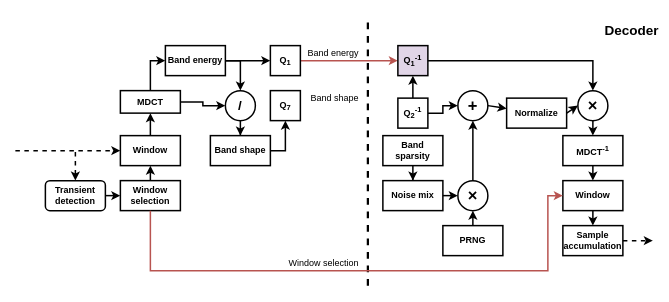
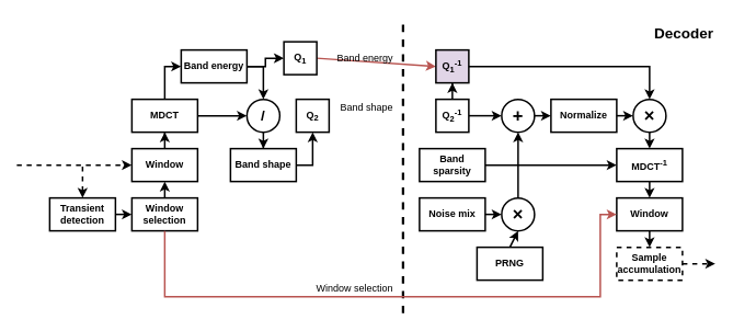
- <mxCell id="5" value="Decoder" style="text;html=1;strokeColor=none;fillColor=none;align=right;verticalAlign=middle;whiteSpace=wrap;rounded=0;fontStyle=1;fontSize=18;" parent="1" vertex="1"><mxGeometry x="800" y="30" width="80" height="20" as="geometry" /></mxCell>
+ <mxCell id="5" value="Decoder" style="text;html=1;strokeColor=none;fillColor=none;align=right;verticalAlign=middle;whiteSpace=wrap;rounded=0;fontStyle=1;fontSize=18;" parent="1" vertex="1"><mxGeometry x="790" y="30" width="80" height="20" as="geometry" /></mxCell>
- <mxCell id="15" value="Q&lt;sub&gt;1&lt;/sub&gt;" style="whiteSpace=wrap;html=1;rounded=0;fontStyle=1;strokeWidth=2;" parent="1" vertex="1"><mxGeometry x="360" y="60" width="40" height="40" as="geometry" /></mxCell>
+ <mxCell id="15" value="Q&lt;sub&gt;1&lt;/sub&gt;" style="whiteSpace=wrap;html=1;rounded=0;fontStyle=1;strokeWidth=2;" parent="1" vertex="1"><mxGeometry x="345" y="50" width="40" height="40" as="geometry" /></mxCell>
- <mxCell id="9" value="MDCT" style="whiteSpace=wrap;html=1;rounded=0;fontStyle=1;strokeWidth=2;" parent="1" vertex="1"><mxGeometry x="160" y="120" width="80" height="30" as="geometry" /></mxCell>
+ <mxCell id="9" value="MDCT" style="whiteSpace=wrap;html=1;rounded=0;fontStyle=1;strokeWidth=2;" parent="1" vertex="1"><mxGeometry x="160" y="120" width="80" height="40" as="geometry" /></mxCell>
- <mxCell id="20" value="Q&lt;sub&gt;7&lt;/sub&gt;" style="whiteSpace=wrap;html=1;fontStyle=1;strokeWidth=2;" parent="1" vertex="1"><mxGeometry x="360" y="120" width="40" height="40" as="geometry" /></mxCell>
+ <mxCell id="20" value="Q&lt;sub&gt;2&lt;/sub&gt;" style="whiteSpace=wrap;html=1;fontStyle=1;strokeWidth=2;" parent="1" vertex="1"><mxGeometry x="360" y="120" width="40" height="40" as="geometry" /></mxCell>
- <mxCell id="23" value="&lt;span&gt;Q&lt;/span&gt;&lt;sub&gt;2&lt;/sub&gt;&lt;sup&gt;-1&lt;/sup&gt;" style="whiteSpace=wrap;html=1;fontStyle=1;strokeWidth=2;" parent="1" vertex="1"><mxGeometry x="530" y="130" width="40" height="40" as="geometry" /></mxCell>
+ <mxCell id="23" value="&lt;span&gt;Q&lt;/span&gt;&lt;sub&gt;2&lt;/sub&gt;&lt;sup&gt;-1&lt;/sup&gt;" style="whiteSpace=wrap;html=1;fontStyle=1;strokeWidth=2;" parent="1" vertex="1"><mxGeometry x="530" y="120" width="40" height="40" as="geometry" /></mxCell>
- <mxCell id="43" value="Normalize" style="whiteSpace=wrap;html=1;fontStyle=1;strokeWidth=2;" parent="1" vertex="1"><mxGeometry x="675" y="130" width="80" height="40" as="geometry" /></mxCell>
+ <mxCell id="43" value="Normalize" style="whiteSpace=wrap;html=1;fontStyle=1;strokeWidth=2;" parent="1" vertex="1"><mxGeometry x="670" y="120" width="80" height="40" as="geometry" /></mxCell>
- <mxCell id="34" value="" style="edgeStyle=orthogonalEdgeStyle;rounded=0;orthogonalLoop=1;jettySize=auto;html=1;fontSize=18;strokeColor=#000000;strokeWidth=2;" parent="1" source="35" target="36" edge="1"><mxGeometry relative="1" as="geometry" /></mxCell>
+ <mxCell id="34" value="" style="edgeStyle=orthogonalEdgeStyle;rounded=0;orthogonalLoop=1;jettySize=auto;html=1;fontSize=18;strokeColor=#000000;strokeWidth=2;" parent="1" source="35" target="26" edge="1"><mxGeometry relative="1" as="geometry" /></mxCell>
- <mxCell id="47" value="Transient detection" style="whiteSpace=wrap;html=1;fontStyle=1;strokeWidth=2;rounded=1;" vertex="1" parent="1"><mxGeometry x="60" y="240" width="80" height="40" as="geometry" /></mxCell>
+ <mxCell id="47" value="Transient detection" style="rounded=0;whiteSpace=wrap;html=1;fontStyle=1;strokeWidth=2;" vertex="1" parent="1"><mxGeometry x="60" y="240" width="80" height="40" as="geometry" /></mxCell>
- <mxCell id="38" value="PRNG" style="whiteSpace=wrap;html=1;fontStyle=1;strokeWidth=2;" parent="1" vertex="1"><mxGeometry x="590" y="300" width="80" height="40" as="geometry" /></mxCell>
+ <mxCell id="38" value="PRNG" style="whiteSpace=wrap;html=1;fontStyle=1;strokeWidth=2;" parent="1" vertex="1"><mxGeometry x="580" y="300" width="80" height="40" as="geometry" /></mxCell>
- <mxCell id="31" value="Sample accumulation" style="rounded=0;whiteSpace=wrap;html=1;fontStyle=1;strokeWidth=2;" parent="1" vertex="1"><mxGeometry x="750" y="300" width="80" height="40" as="geometry" /></mxCell>
+ <mxCell id="31" value="Sample accumulation" style="rounded=0;whiteSpace=wrap;html=1;fontStyle=1;strokeWidth=2;dashed=1;" parent="1" vertex="1"><mxGeometry x="750" y="300" width="80" height="40" as="geometry" /></mxCell>
